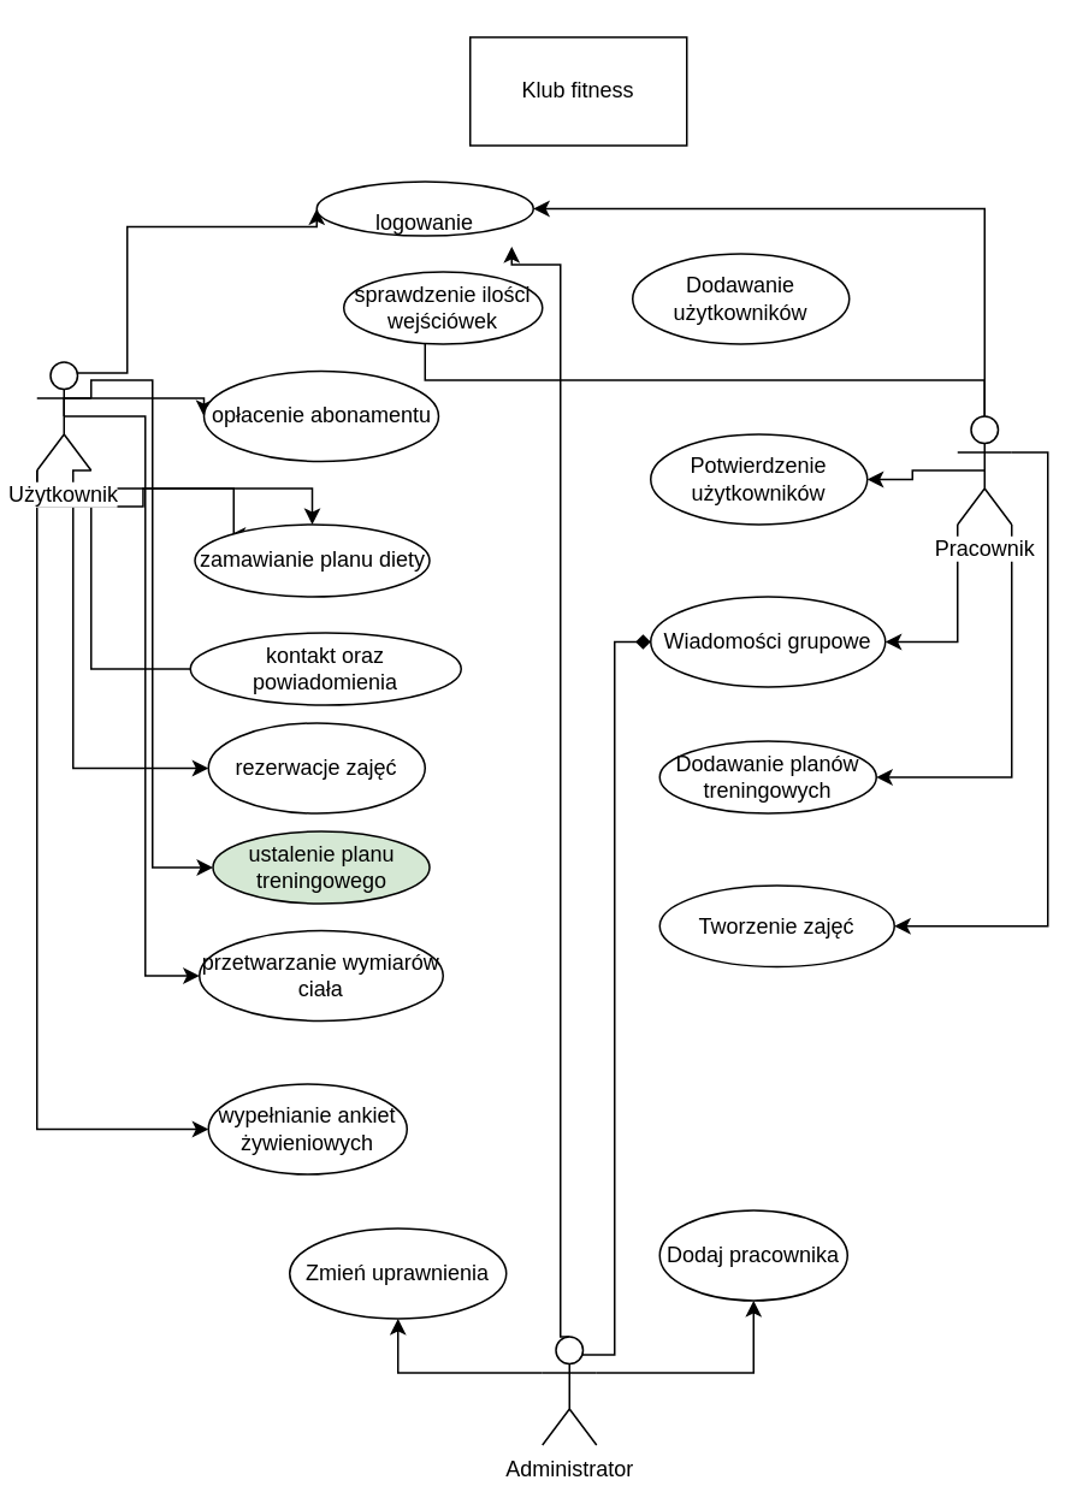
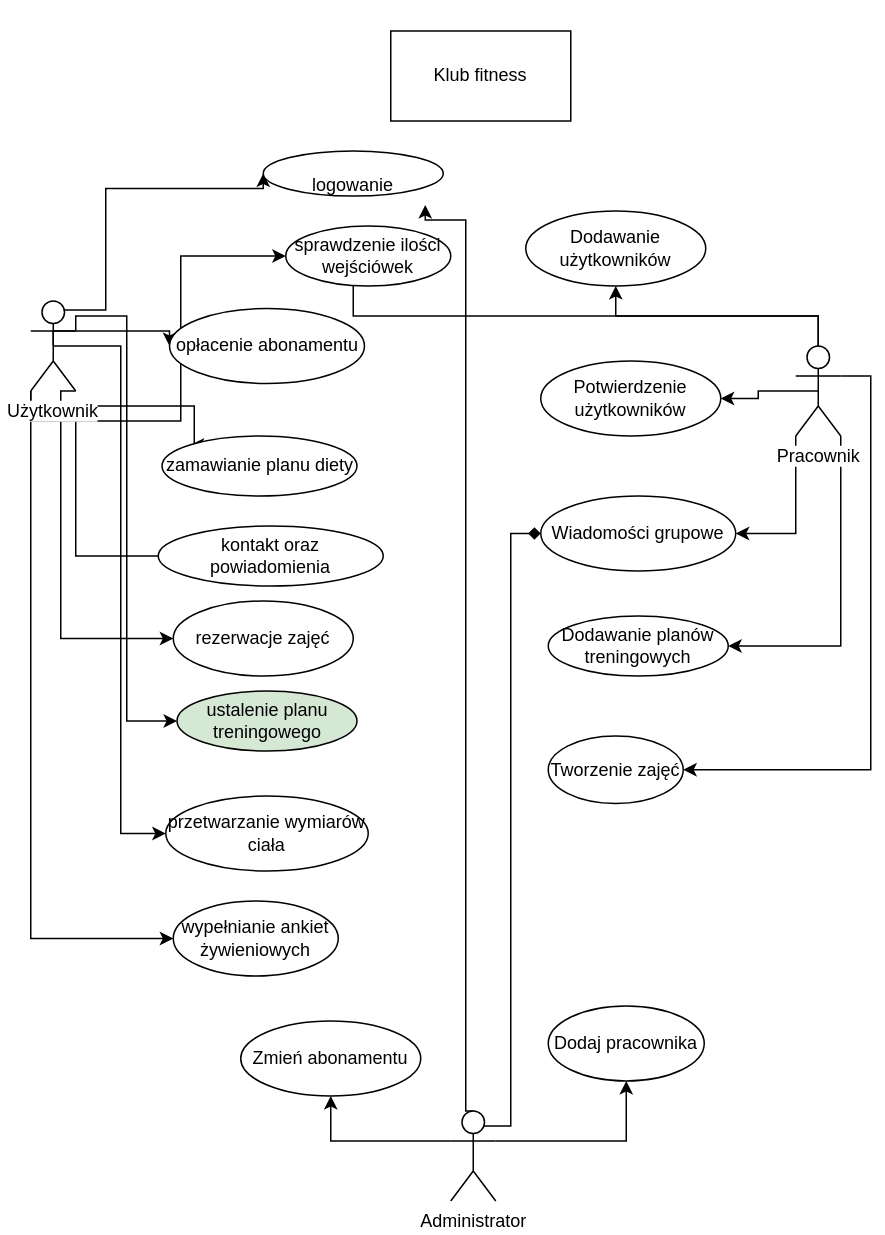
- <mxCell id="15" style="edgeStyle=orthogonalEdgeStyle;rounded=0;orthogonalLoop=1;jettySize=auto;html=1;exitX=0.5;exitY=0;exitDx=0;exitDy=0;exitPerimeter=0;entryX=1;entryY=0.5;entryDx=0;entryDy=0;" edge="1" parent="1" source="17" target="23"><mxGeometry relative="1" as="geometry" /></mxCell>
+ <mxCell id="15" style="edgeStyle=orthogonalEdgeStyle;rounded=0;orthogonalLoop=1;jettySize=auto;html=1;exitX=0.5;exitY=0;exitDx=0;exitDy=0;exitPerimeter=0;" edge="1" parent="1" source="17" target="33"><mxGeometry relative="1" as="geometry" /></mxCell>
- <mxCell id="7" style="edgeStyle=orthogonalEdgeStyle;rounded=0;orthogonalLoop=1;jettySize=auto;html=1;exitX=0;exitY=1;exitDx=0;exitDy=0;exitPerimeter=0;" edge="1" parent="1" source="10" target="26"><mxGeometry relative="1" as="geometry" /></mxCell>
+ <mxCell id="7" style="edgeStyle=orthogonalEdgeStyle;rounded=0;orthogonalLoop=1;jettySize=auto;html=1;exitX=0;exitY=1;exitDx=0;exitDy=0;exitPerimeter=0;entryX=0;entryY=0.5;entryDx=0;entryDy=0;" edge="1" parent="1" source="10" target="28"><mxGeometry relative="1" as="geometry" /></mxCell>
- <mxCell id="36" value="Tworzenie zajęć" style="ellipse;whiteSpace=wrap;html=1;" vertex="1" parent="1"><mxGeometry x="365" y="490" width="130" height="45" as="geometry" /></mxCell>
+ <mxCell id="36" value="Tworzenie zajęć" style="ellipse;whiteSpace=wrap;html=1;" vertex="1" parent="1"><mxGeometry x="365" y="490" width="90" height="45" as="geometry" /></mxCell>
- <mxCell id="31" value="przetwarzanie wymiarów ciała" style="ellipse;whiteSpace=wrap;html=1;" vertex="1" parent="1"><mxGeometry x="110" y="515" width="135" height="50" as="geometry" /></mxCell>
+ <mxCell id="31" value="przetwarzanie wymiarów ciała" style="ellipse;whiteSpace=wrap;html=1;" vertex="1" parent="1"><mxGeometry x="110" y="530" width="135" height="50" as="geometry" /></mxCell>
- <mxCell id="39" value="Zmień uprawnienia" style="ellipse;whiteSpace=wrap;html=1;" vertex="1" parent="1"><mxGeometry x="160" y="680" width="120" height="50" as="geometry" /></mxCell>
+ <mxCell id="39" value="Zmień abonamentu" style="ellipse;whiteSpace=wrap;html=1;" vertex="1" parent="1"><mxGeometry x="160" y="680" width="120" height="50" as="geometry" /></mxCell>
